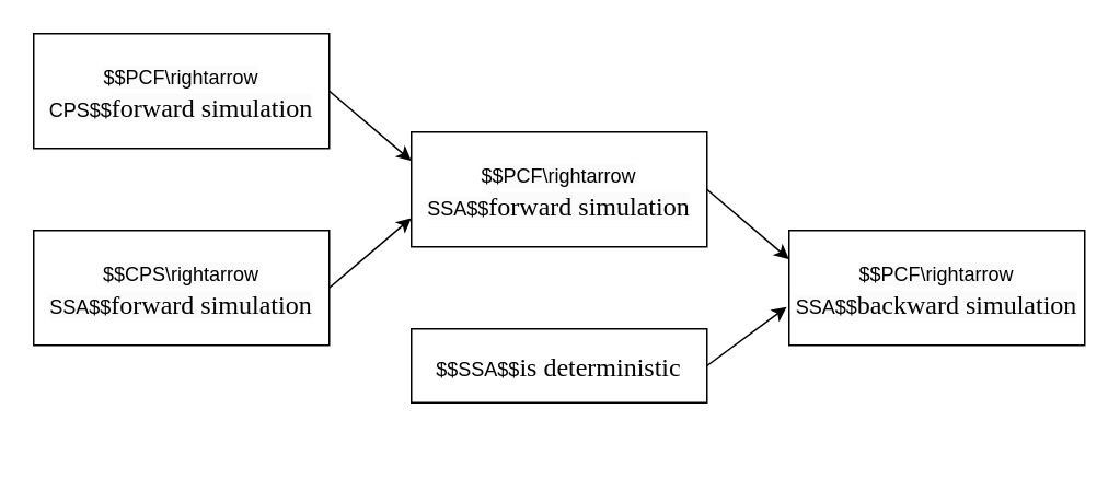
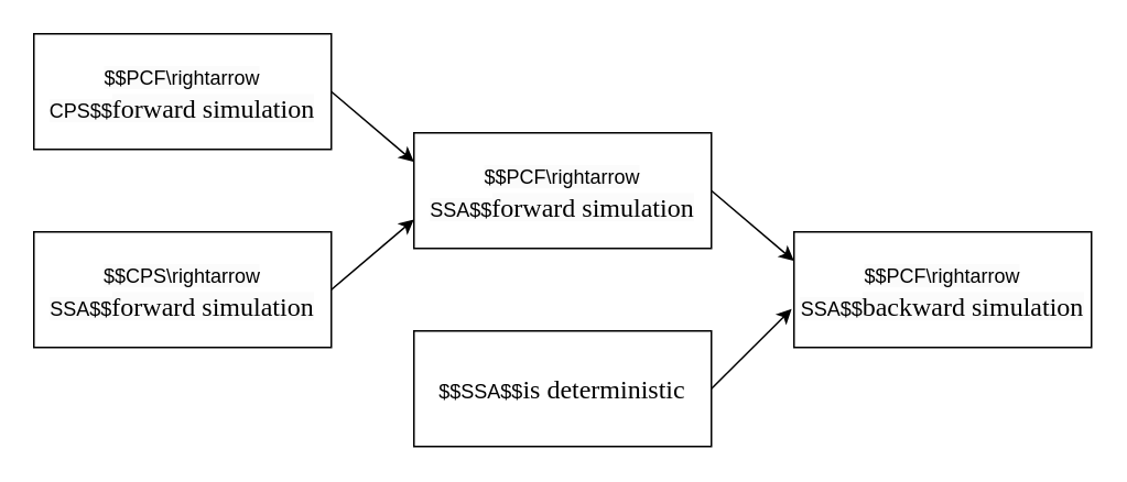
- <mxCell id="6" value="&lt;span style=&quot;color: rgb(0, 0, 0); font-family: Helvetica; font-size: 12px; font-style: normal; font-variant-ligatures: normal; font-variant-caps: normal; font-weight: 400; letter-spacing: normal; orphans: 2; text-align: center; text-indent: 0px; text-transform: none; widows: 2; word-spacing: 0px; -webkit-text-stroke-width: 0px; text-decoration-thickness: initial; text-decoration-style: initial; text-decoration-color: initial; float: none; display: inline !important;&quot;&gt;$$SSA$$&lt;/span&gt;&lt;font style=&quot;border-color: var(--border-color); color: rgb(0, 0, 0); font-style: normal; font-variant-ligatures: normal; font-variant-caps: normal; font-weight: 400; letter-spacing: normal; orphans: 2; text-align: center; text-indent: 0px; text-transform: none; widows: 2; word-spacing: 0px; -webkit-text-stroke-width: 0px; text-decoration-thickness: initial; text-decoration-style: initial; text-decoration-color: initial; font-size: 16px;&quot; face=&quot;Times New Roman&quot;&gt;is deterministic&lt;/font&gt;" style="rounded=0;whiteSpace=wrap;html=1;fontFamily=Times New Roman;fontSize=16;fillColor=default;labelBackgroundColor=none;labelBorderColor=none;" vertex="1" parent="1"><mxGeometry x="250" y="200" width="180" height="45" as="geometry" /></mxCell>
+ <mxCell id="6" value="&lt;span style=&quot;color: rgb(0, 0, 0); font-family: Helvetica; font-size: 12px; font-style: normal; font-variant-ligatures: normal; font-variant-caps: normal; font-weight: 400; letter-spacing: normal; orphans: 2; text-align: center; text-indent: 0px; text-transform: none; widows: 2; word-spacing: 0px; -webkit-text-stroke-width: 0px; text-decoration-thickness: initial; text-decoration-style: initial; text-decoration-color: initial; float: none; display: inline !important;&quot;&gt;$$SSA$$&lt;/span&gt;&lt;font style=&quot;border-color: var(--border-color); color: rgb(0, 0, 0); font-style: normal; font-variant-ligatures: normal; font-variant-caps: normal; font-weight: 400; letter-spacing: normal; orphans: 2; text-align: center; text-indent: 0px; text-transform: none; widows: 2; word-spacing: 0px; -webkit-text-stroke-width: 0px; text-decoration-thickness: initial; text-decoration-style: initial; text-decoration-color: initial; font-size: 16px;&quot; face=&quot;Times New Roman&quot;&gt;is deterministic&lt;/font&gt;" style="rounded=0;whiteSpace=wrap;html=1;fontFamily=Times New Roman;fontSize=16;fillColor=default;labelBackgroundColor=none;labelBorderColor=none;" vertex="1" parent="1"><mxGeometry x="250" y="200" width="180" height="70" as="geometry" /></mxCell>
